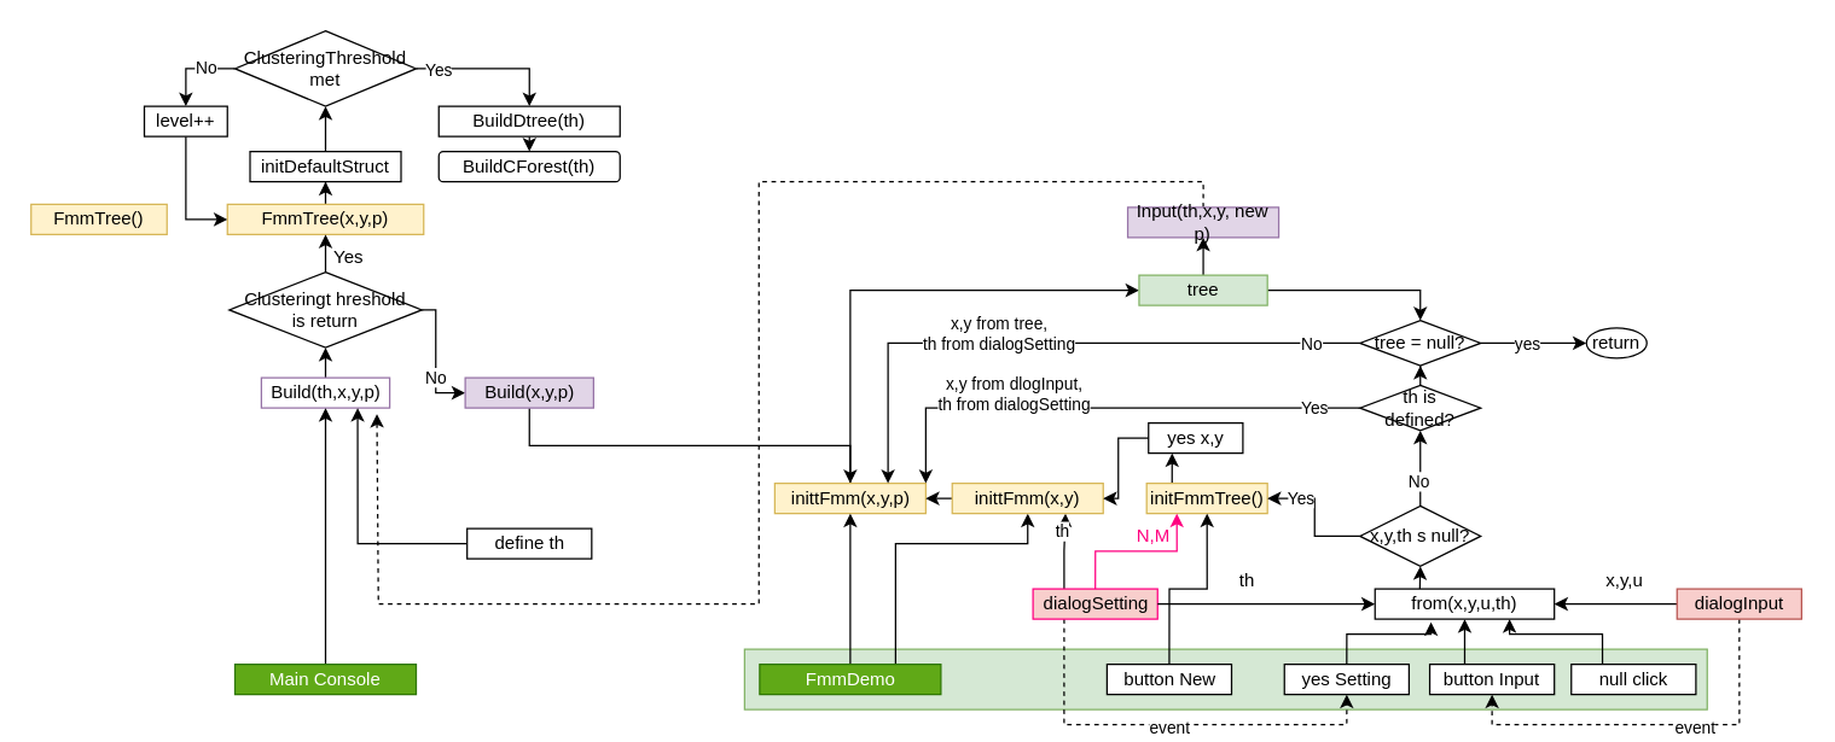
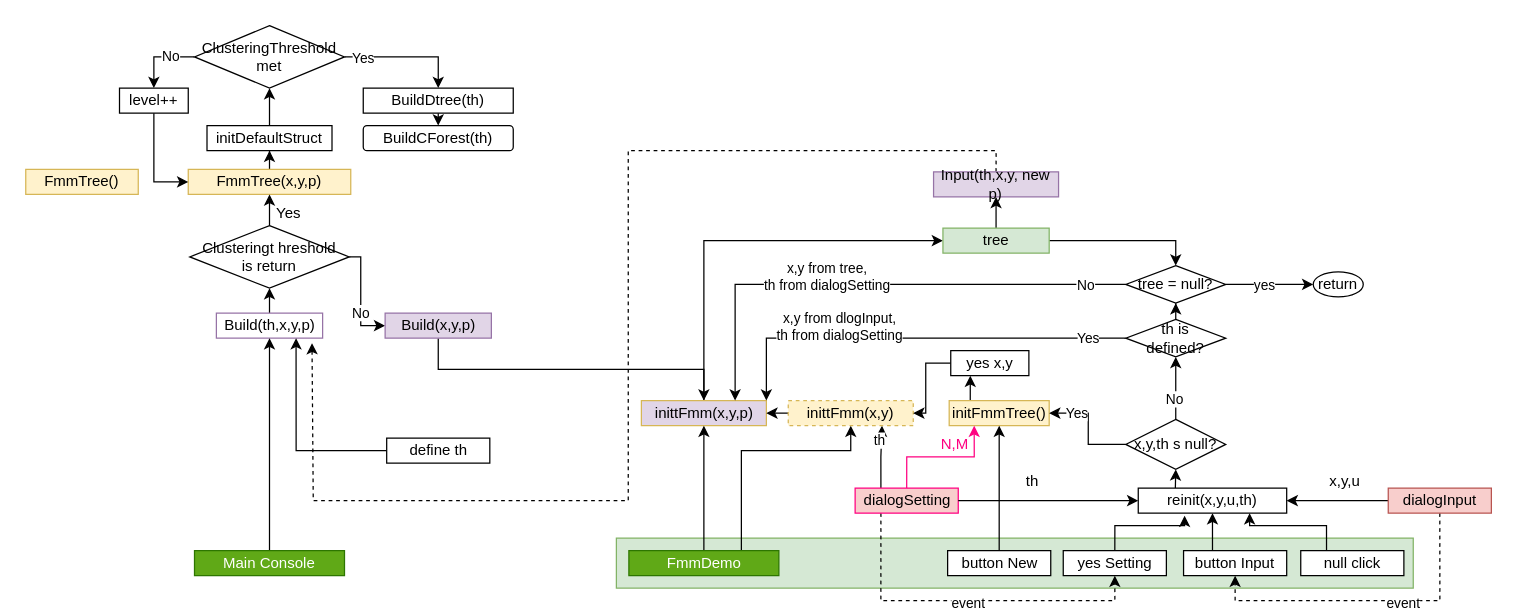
- <mxCell id="32" value="inittFmm(x,y,p)" style="rounded=0;whiteSpace=wrap;html=1;fillColor=#fff2cc;strokeColor=#d6b656;" vertex="1" parent="1"><mxGeometry x="512.5" y="320" width="100" height="20" as="geometry" /></mxCell>
+ <mxCell id="32" value="inittFmm(x,y,p)" style="rounded=0;whiteSpace=wrap;html=1;fillColor=#e1d5e7;strokeColor=#d6b656;" vertex="1" parent="1"><mxGeometry x="512.5" y="320" width="100" height="20" as="geometry" /></mxCell>
- <mxCell id="45" value="inittFmm(x,y)" style="rounded=0;whiteSpace=wrap;html=1;fillColor=#fff2cc;strokeColor=#d6b656;" vertex="1" parent="1"><mxGeometry x="630" y="320" width="100" height="20" as="geometry" /></mxCell>
+ <mxCell id="45" value="inittFmm(x,y)" style="rounded=0;whiteSpace=wrap;html=1;fillColor=#fff2cc;strokeColor=#d6b656;dashed=1;" vertex="1" parent="1"><mxGeometry x="630" y="320" width="100" height="20" as="geometry" /></mxCell>
- <mxCell id="60" value="from(x,y,u,th)" style="whiteSpace=wrap;html=1;" vertex="1" parent="1"><mxGeometry x="910" y="390" width="118.75" height="20" as="geometry" /></mxCell>
+ <mxCell id="60" value="reinit(x,y,u,th)" style="whiteSpace=wrap;html=1;" vertex="1" parent="1"><mxGeometry x="910" y="390" width="118.75" height="20" as="geometry" /></mxCell>
- <mxCell id="51" value="button New" style="rounded=0;whiteSpace=wrap;html=1;" vertex="1" parent="1"><mxGeometry x="732.5" y="440" width="82.5" height="20" as="geometry" /></mxCell>
+ <mxCell id="51" value="button New" style="rounded=0;whiteSpace=wrap;html=1;" vertex="1" parent="1"><mxGeometry x="757.5" y="440" width="82.5" height="20" as="geometry" /></mxCell>
